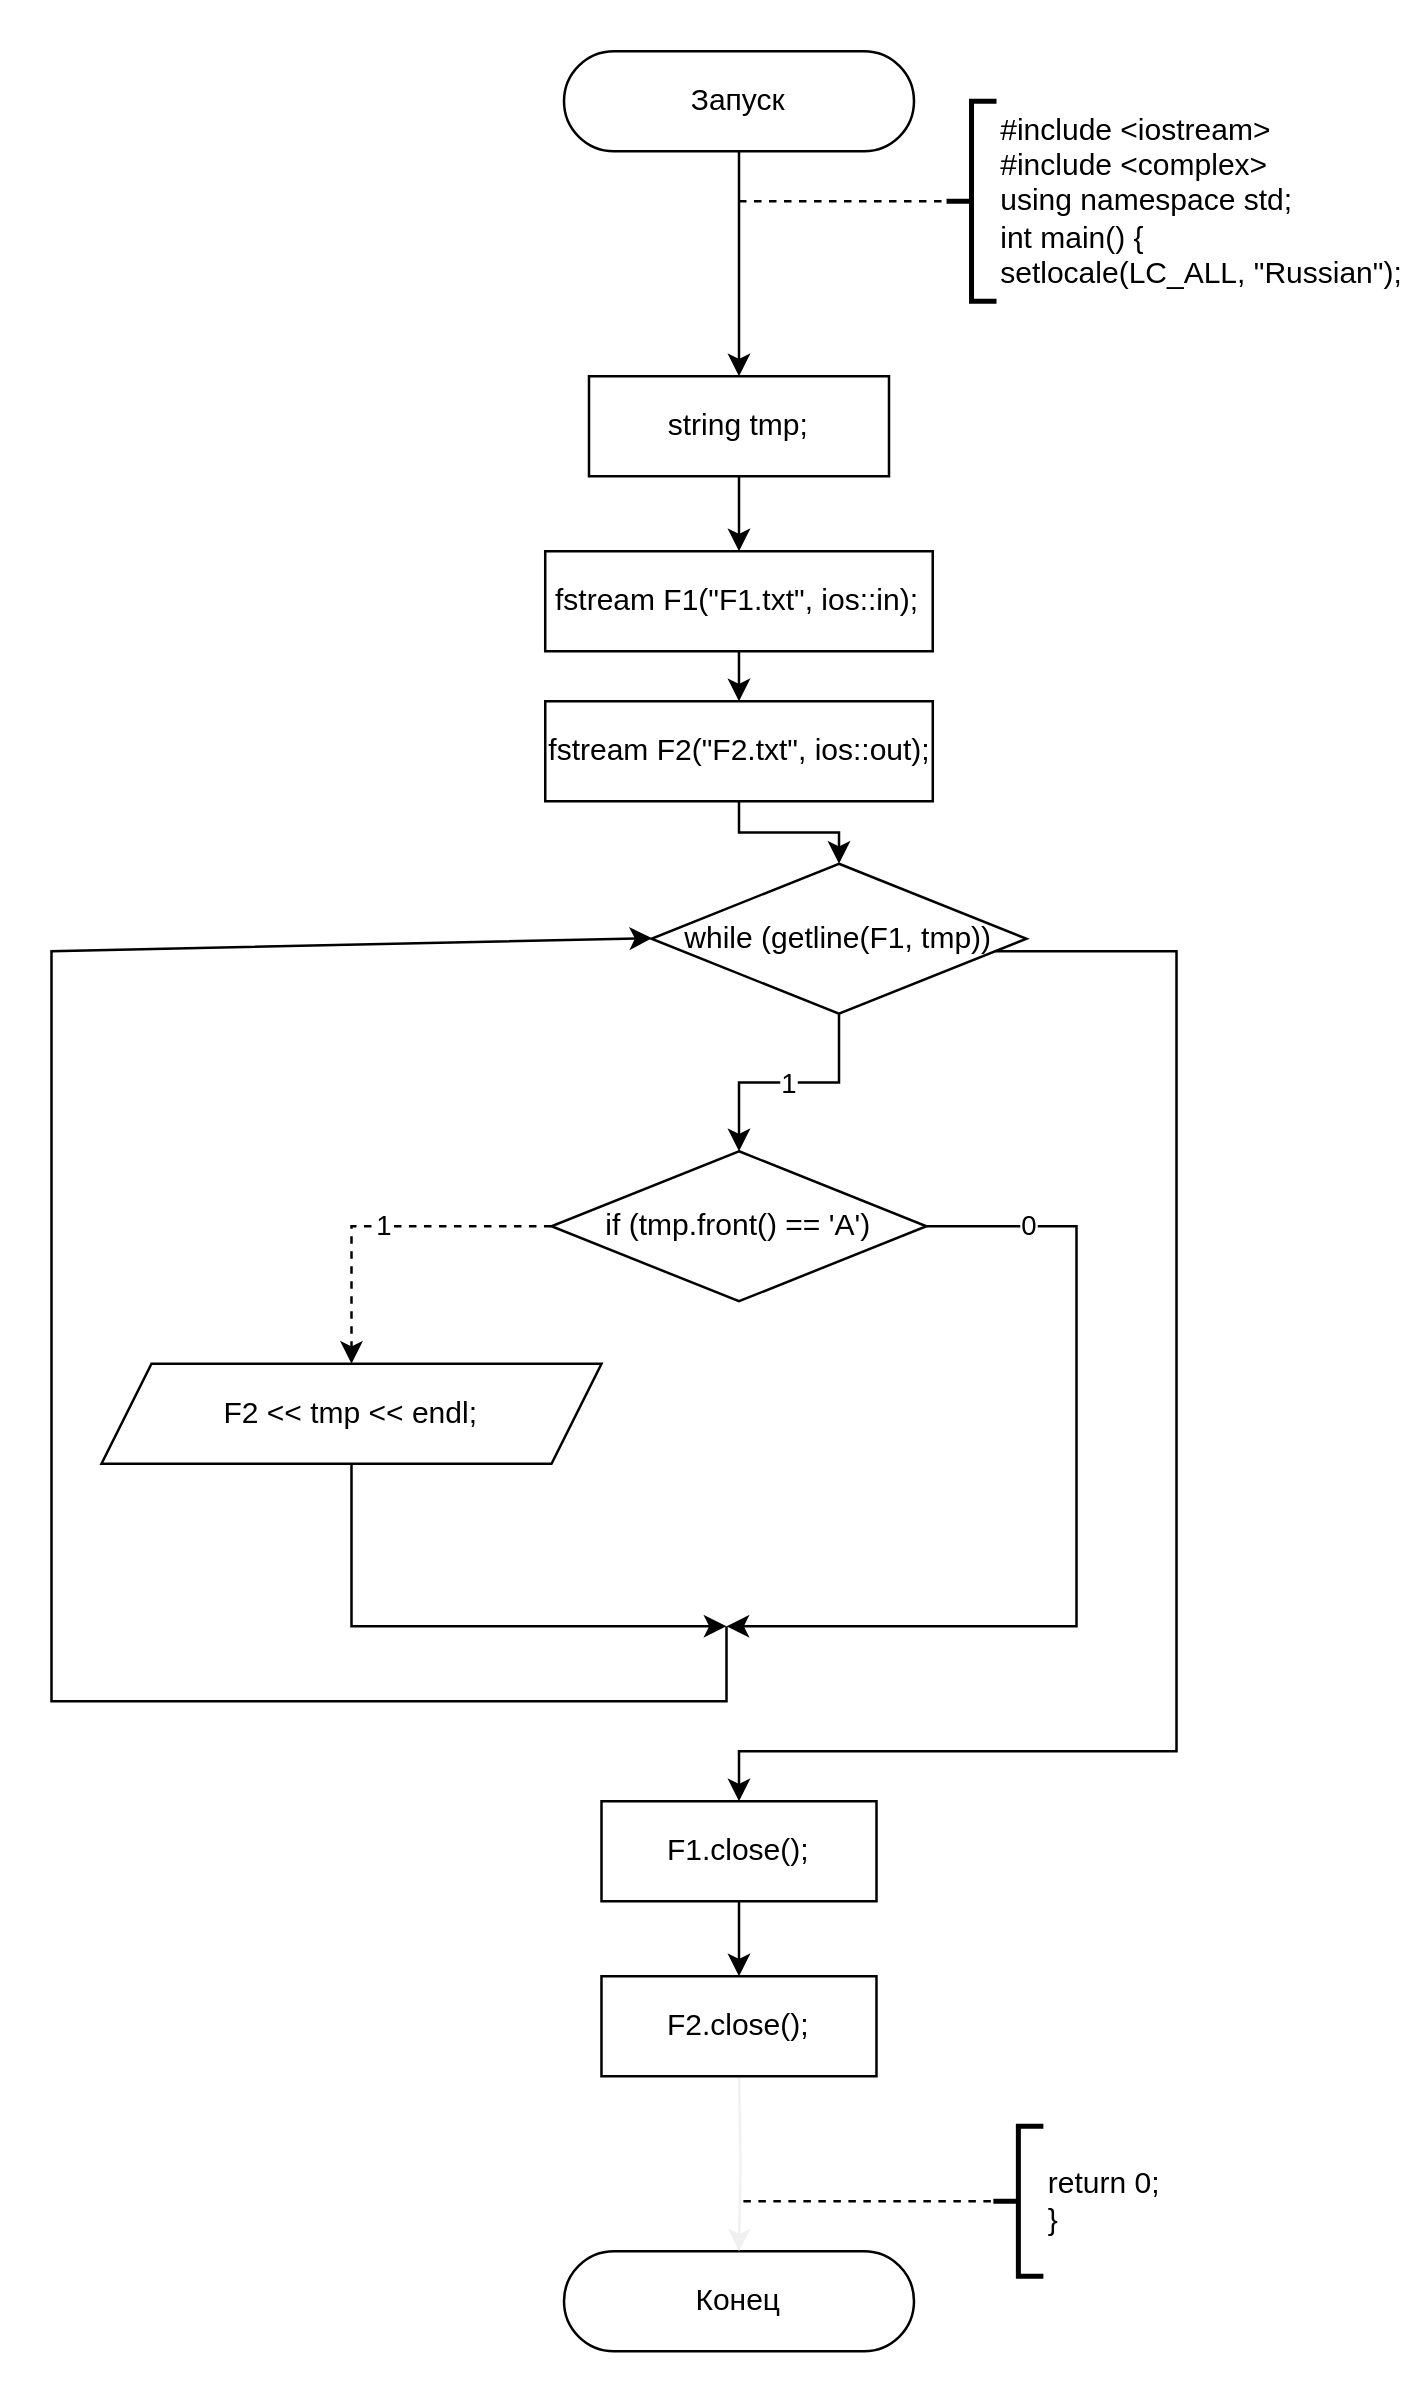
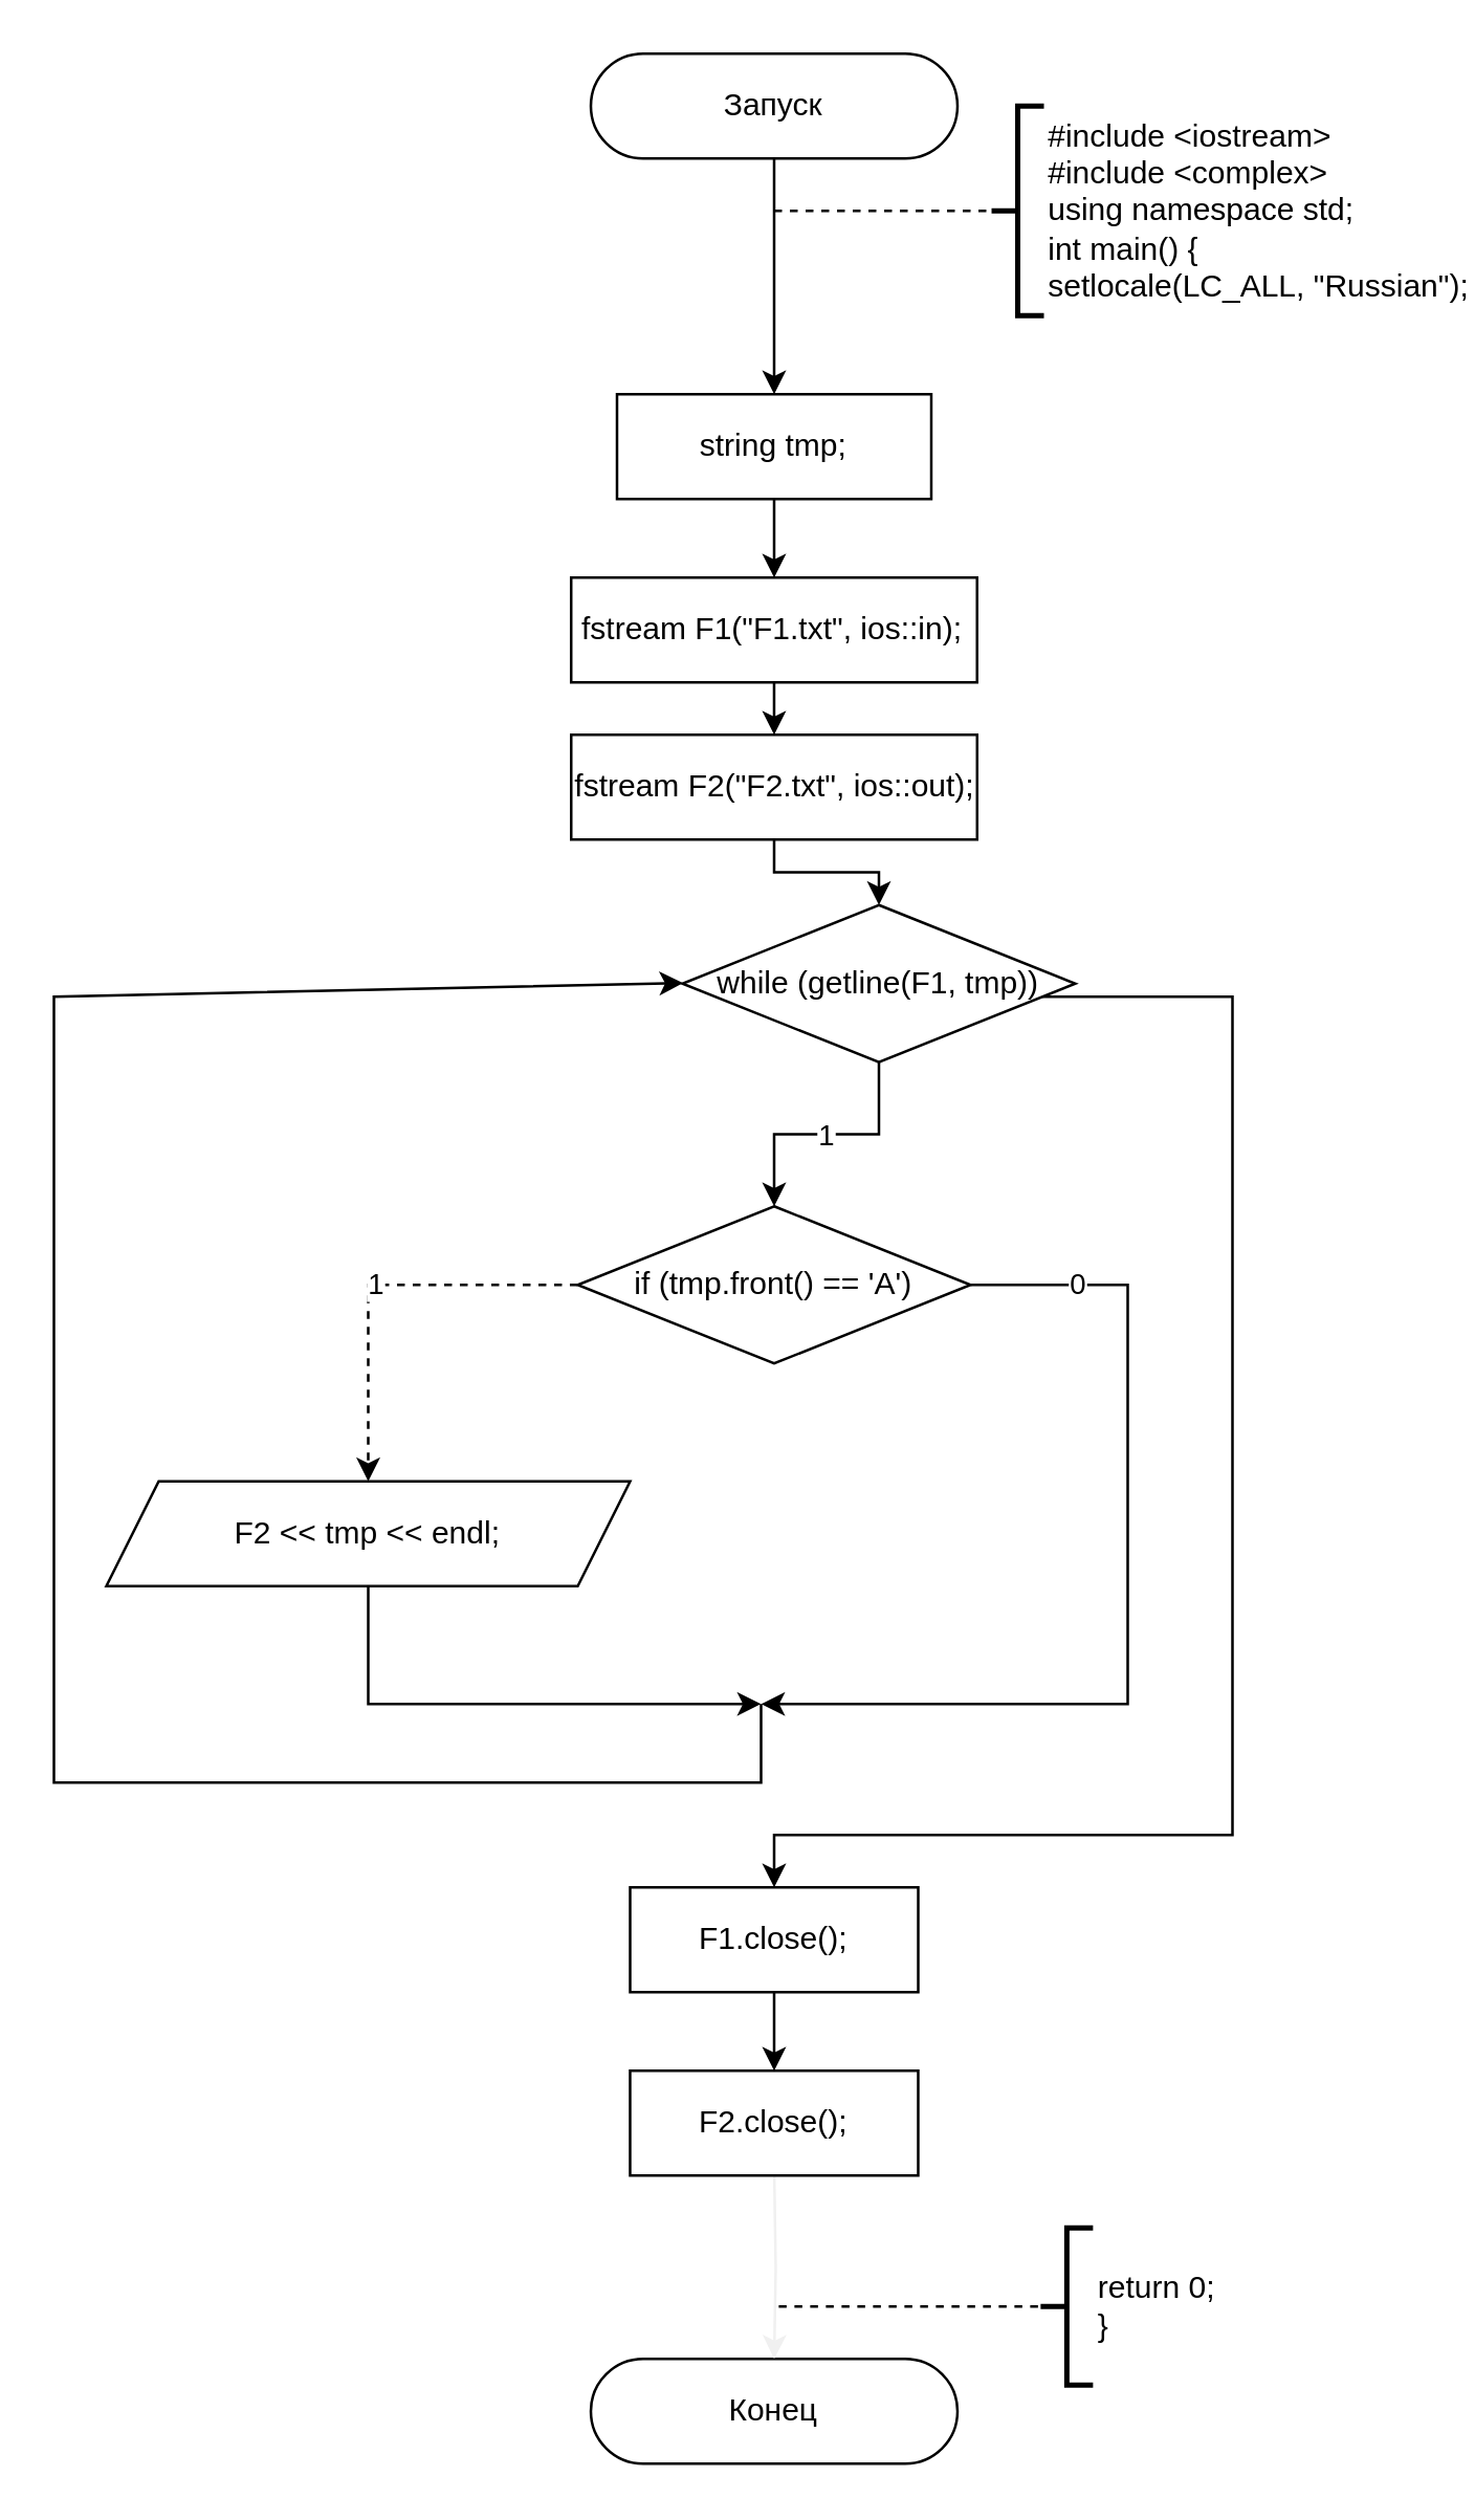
- <mxCell id="23" value="F2 &amp;lt;&amp;lt; tmp &amp;lt;&amp;lt; endl;" style="shape=parallelogram;perimeter=parallelogramPerimeter;whiteSpace=wrap;html=1;fixedSize=1;" vertex="1" parent="1"><mxGeometry x="40" y="545" width="200" height="40" as="geometry" /></mxCell>
+ <mxCell id="23" value="F2 &amp;lt;&amp;lt; tmp &amp;lt;&amp;lt; endl;" style="shape=parallelogram;perimeter=parallelogramPerimeter;whiteSpace=wrap;html=1;fixedSize=1;" vertex="1" parent="1"><mxGeometry x="40" y="565" width="200" height="40" as="geometry" /></mxCell>
